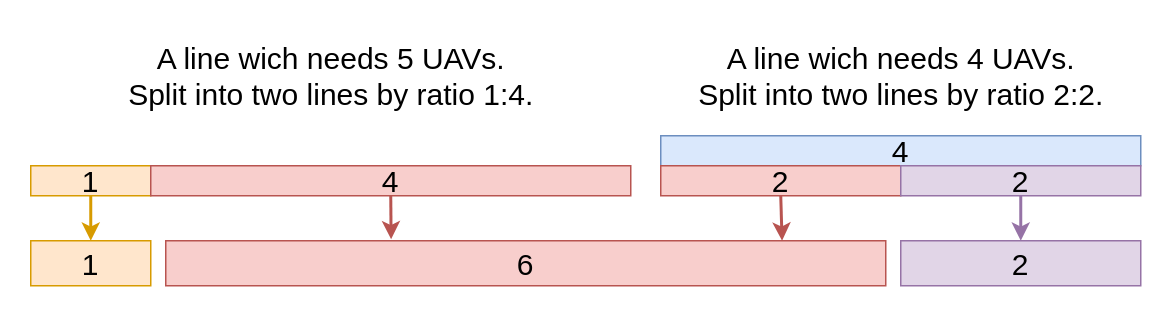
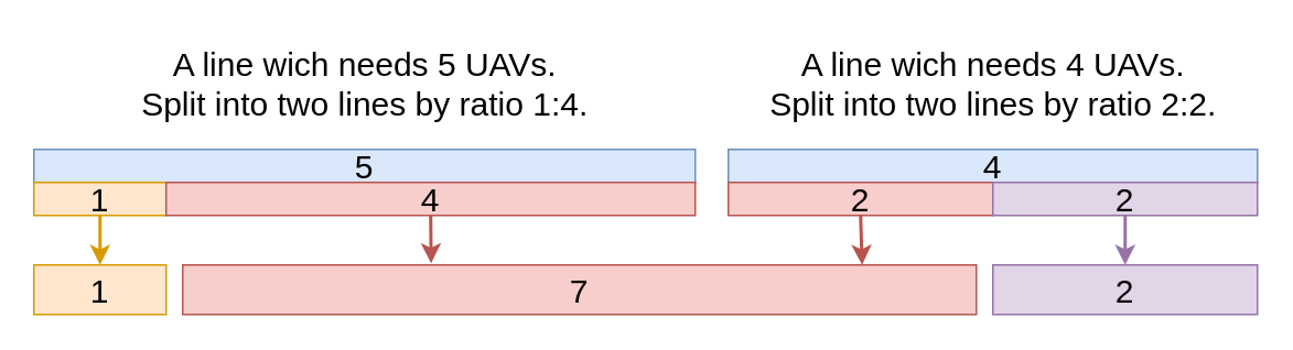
+ <mxCell id="2" value="5" style="rounded=0;whiteSpace=wrap;html=1;fontSize=20;fillColor=#dae8fc;strokeColor=#6c8ebf;" vertex="1" parent="1"><mxGeometry x="20" y="90" width="400" height="20" as="geometry" /></mxCell>
- <mxCell id="4" value="6" style="rounded=0;whiteSpace=wrap;html=1;fontSize=20;fillColor=#f8cecc;strokeColor=#b85450;" vertex="1" parent="1"><mxGeometry x="110" y="160" width="480" height="30" as="geometry" /></mxCell>
+ <mxCell id="4" value="7" style="rounded=0;whiteSpace=wrap;html=1;fontSize=20;fillColor=#f8cecc;strokeColor=#b85450;" vertex="1" parent="1"><mxGeometry x="110" y="160" width="480" height="30" as="geometry" /></mxCell>
